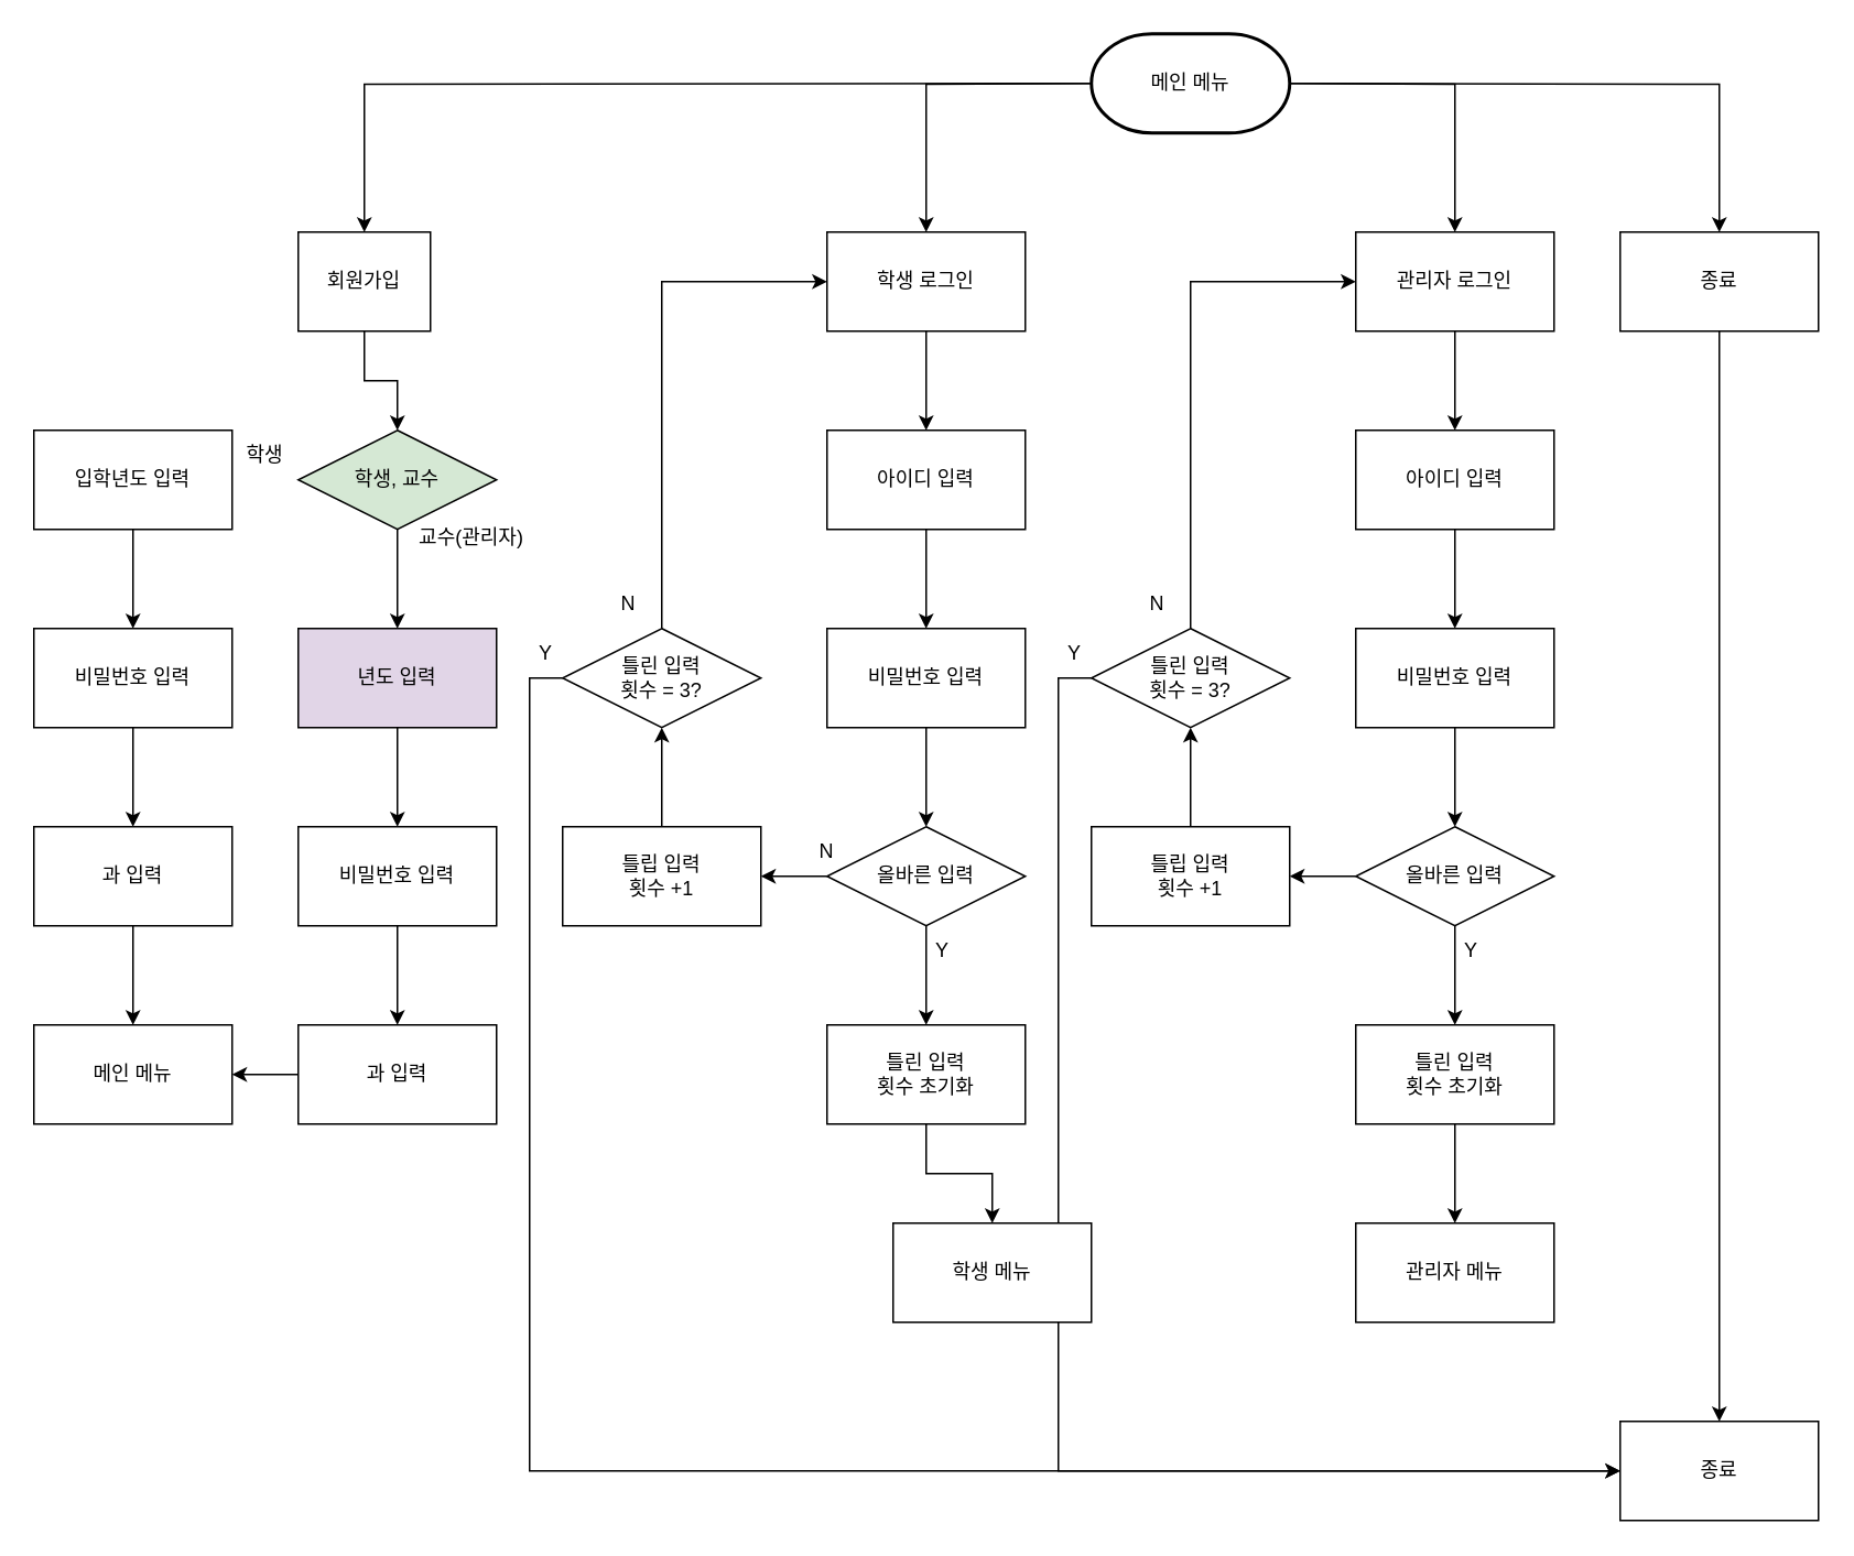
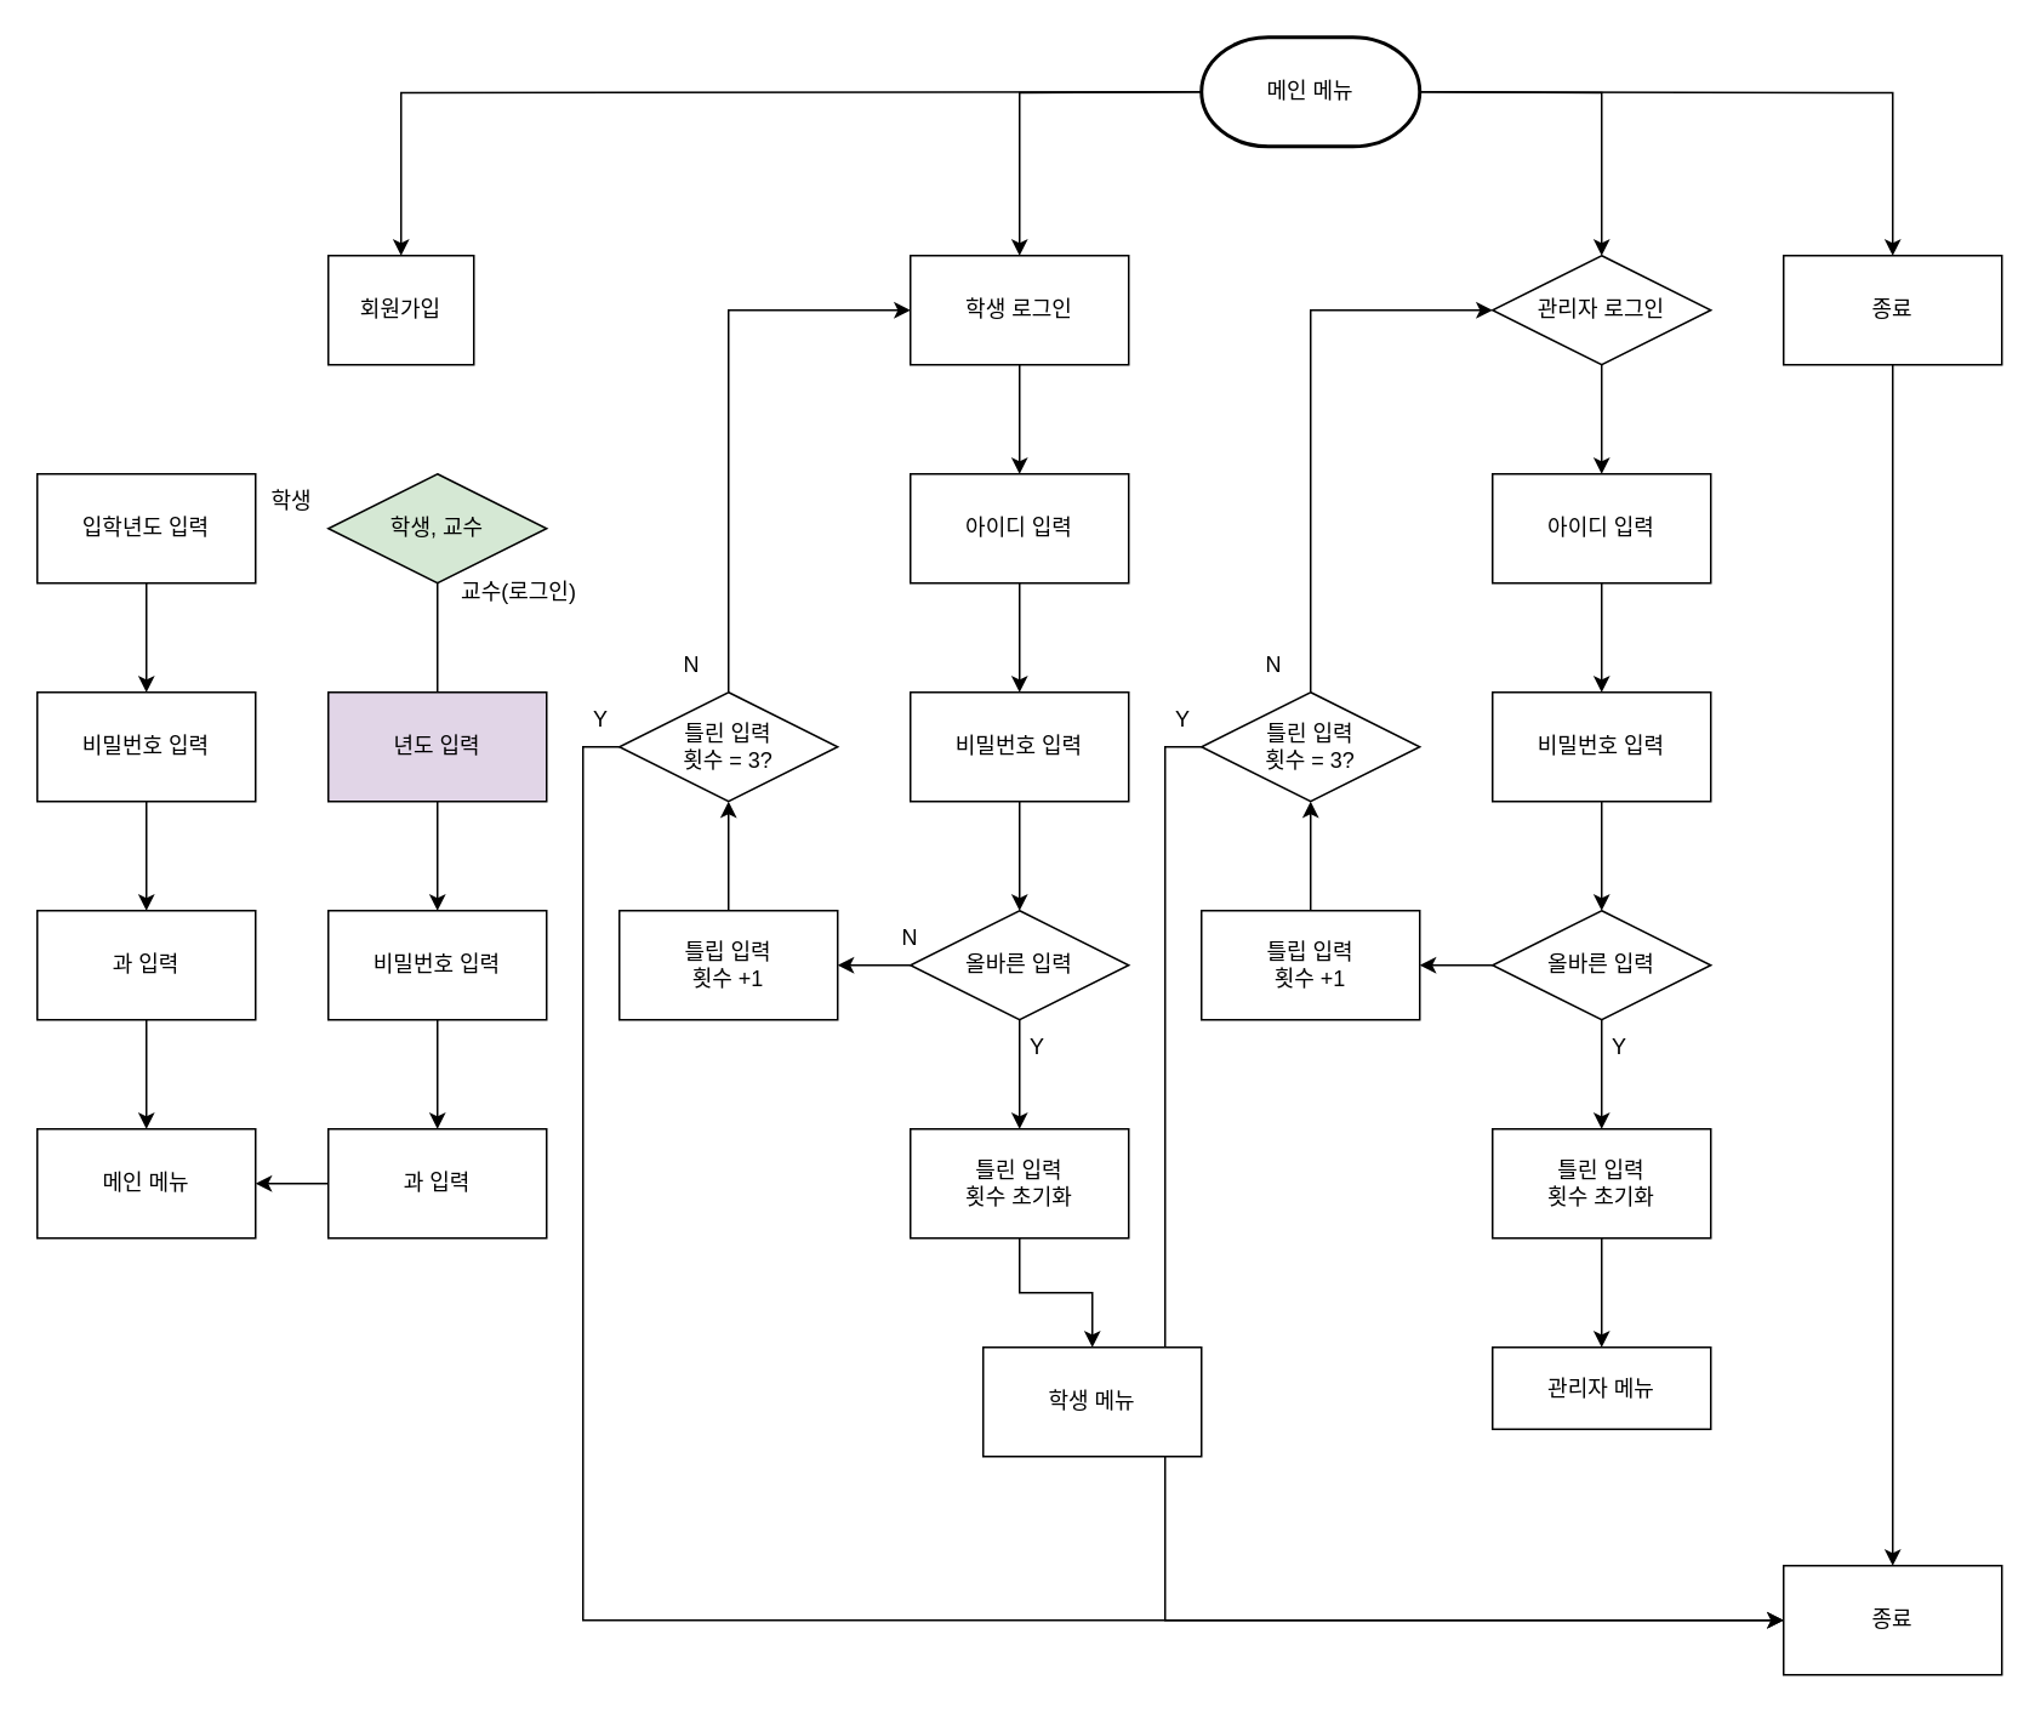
- <mxCell id="9" value="관리자 로그인" style="rounded=0;whiteSpace=wrap;html=1;" parent="1" vertex="1"><mxGeometry x="820" y="140" width="120" height="60" as="geometry" /></mxCell>
+ <mxCell id="9" value="관리자 로그인" style="rhombus;whiteSpace=wrap;html=1;" parent="1" vertex="1"><mxGeometry x="820" y="140" width="120" height="60" as="geometry" /></mxCell>
- <mxCell id="50" value="" style="edgeStyle=orthogonalEdgeStyle;rounded=0;orthogonalLoop=1;jettySize=auto;html=1;" parent="1" source="51" target="53" edge="1"><mxGeometry relative="1" as="geometry" /></mxCell>
- <mxCell id="61" value="교수(관리자)" style="text;html=1;strokeColor=none;fillColor=none;align=center;verticalAlign=middle;whiteSpace=wrap;rounded=0;" parent="1" vertex="1"><mxGeometry x="250" y="310" width="70" height="30" as="geometry" /></mxCell>
+ <mxCell id="61" value="교수(로그인)" style="text;html=1;strokeColor=none;fillColor=none;align=center;verticalAlign=middle;whiteSpace=wrap;rounded=0;" parent="1" vertex="1"><mxGeometry x="250" y="310" width="70" height="30" as="geometry" /></mxCell>
- <mxCell id="52" value="" style="edgeStyle=orthogonalEdgeStyle;rounded=0;orthogonalLoop=1;jettySize=auto;html=1;" parent="1" source="53" target="57" edge="1"><mxGeometry relative="1" as="geometry" /></mxCell>
+ <mxCell id="52" value="" style="edgeStyle=orthogonalEdgeStyle;rounded=0;orthogonalLoop=1;jettySize=auto;html=1;endArrow=none;" parent="1" source="53" target="57" edge="1"><mxGeometry relative="1" as="geometry" /></mxCell>
- <mxCell id="26" value="관리자 메뉴" style="rounded=0;whiteSpace=wrap;html=1;" parent="1" vertex="1"><mxGeometry x="820" y="740" width="120" height="60" as="geometry" /></mxCell>
+ <mxCell id="26" value="관리자 메뉴" style="rounded=0;whiteSpace=wrap;html=1;" parent="1" vertex="1"><mxGeometry x="820" y="740" width="120" height="45" as="geometry" /></mxCell>
